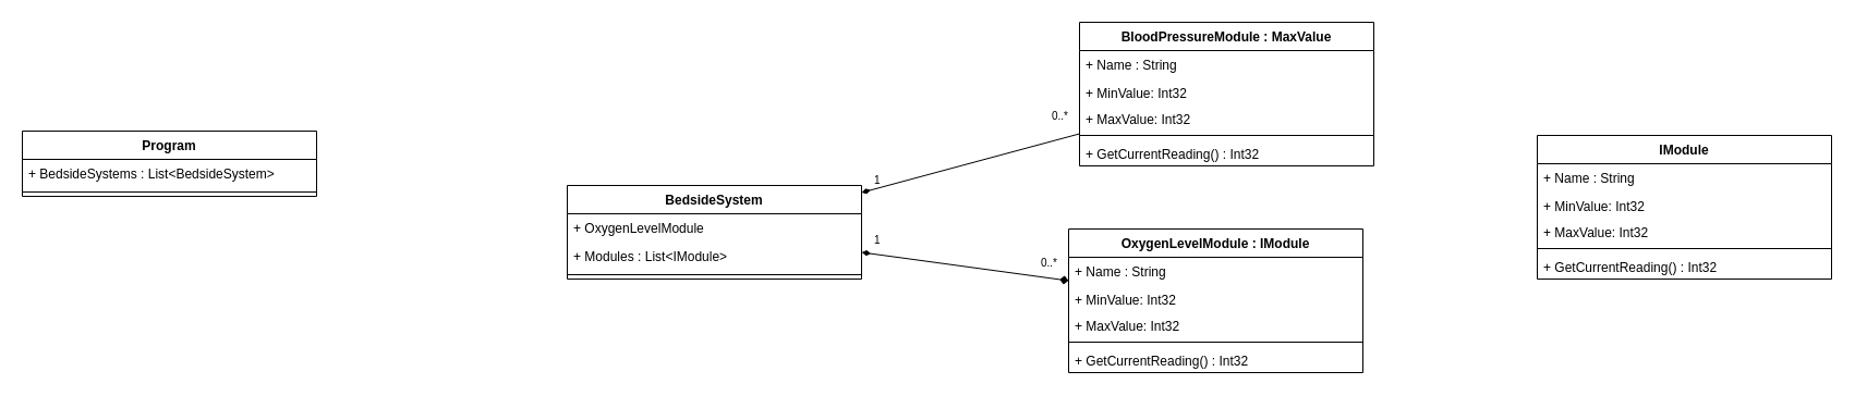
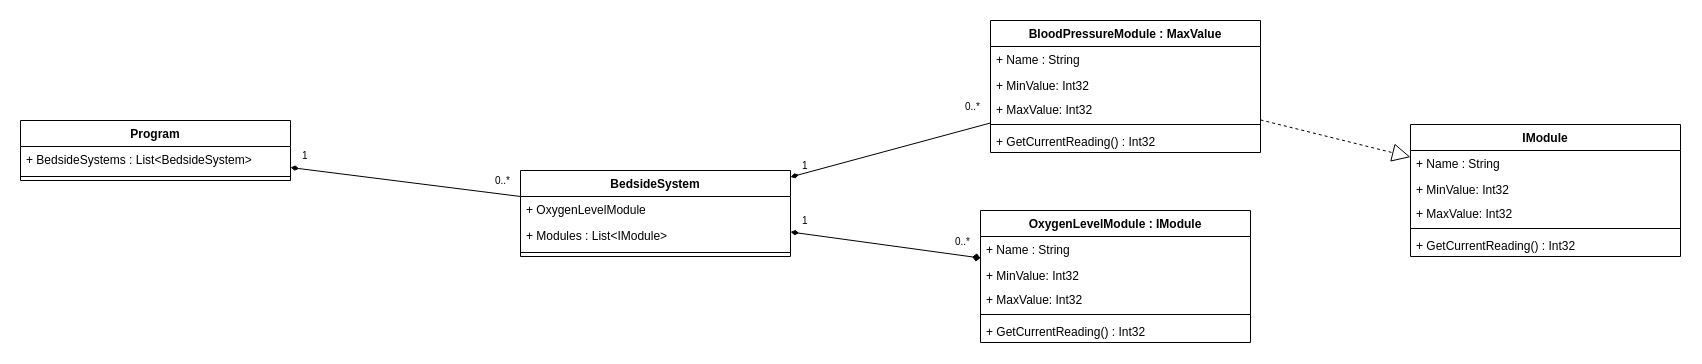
+ <mxCell id="27" value="" style="endArrow=block;endSize=16;endFill=0;html=1;dashed=1;" edge="1" parent="1" source="2" target="21"><mxGeometry width="160" relative="1" as="geometry"><mxPoint x="1510" y="400" as="sourcePoint" /><mxPoint x="1470" y="370" as="targetPoint" /></mxGeometry></mxCell>
+ <mxCell id="15" value="" style="endArrow=none;html=1;startArrow=diamondThin;startFill=1;" edge="1" parent="1" source="12" target="8"><mxGeometry relative="1" as="geometry"><mxPoint x="310" y="270" as="sourcePoint" /><mxPoint x="470" y="270" as="targetPoint" /></mxGeometry></mxCell>
+ <mxCell id="16" value="1" style="resizable=0;html=1;align=left;verticalAlign=bottom;labelBackgroundColor=#ffffff;fontSize=10;" connectable="0" vertex="1" parent="15"><mxGeometry x="-1" relative="1" as="geometry"><mxPoint x="9.8" y="-3.71" as="offset" /></mxGeometry></mxCell>
+ <mxCell id="17" value="0..*" style="resizable=0;html=1;align=right;verticalAlign=bottom;labelBackgroundColor=#ffffff;fontSize=10;" connectable="0" vertex="1" parent="15"><mxGeometry x="1" relative="1" as="geometry"><mxPoint x="-9.88" y="-8.28" as="offset" /></mxGeometry></mxCell>
